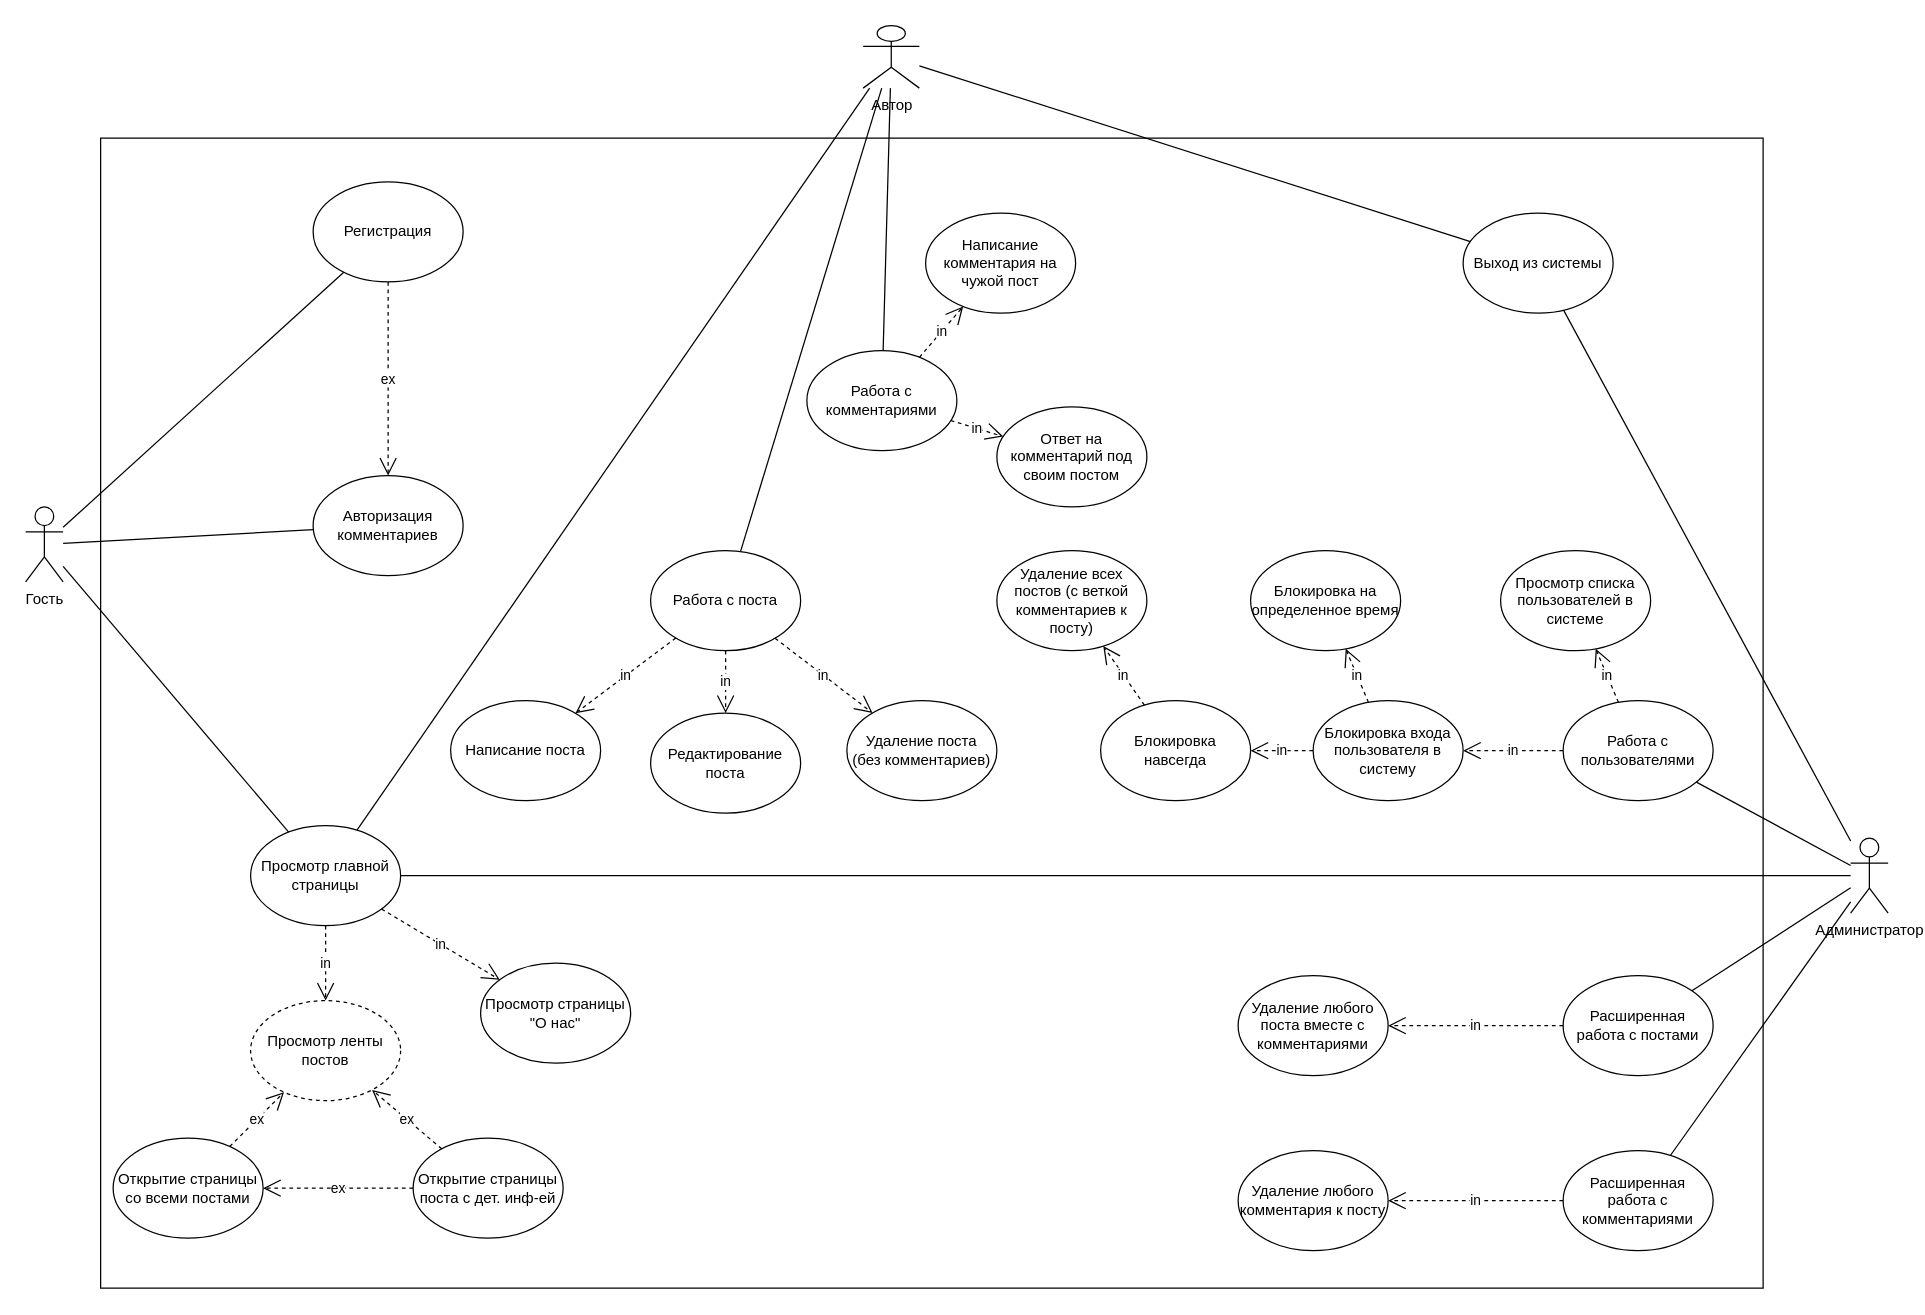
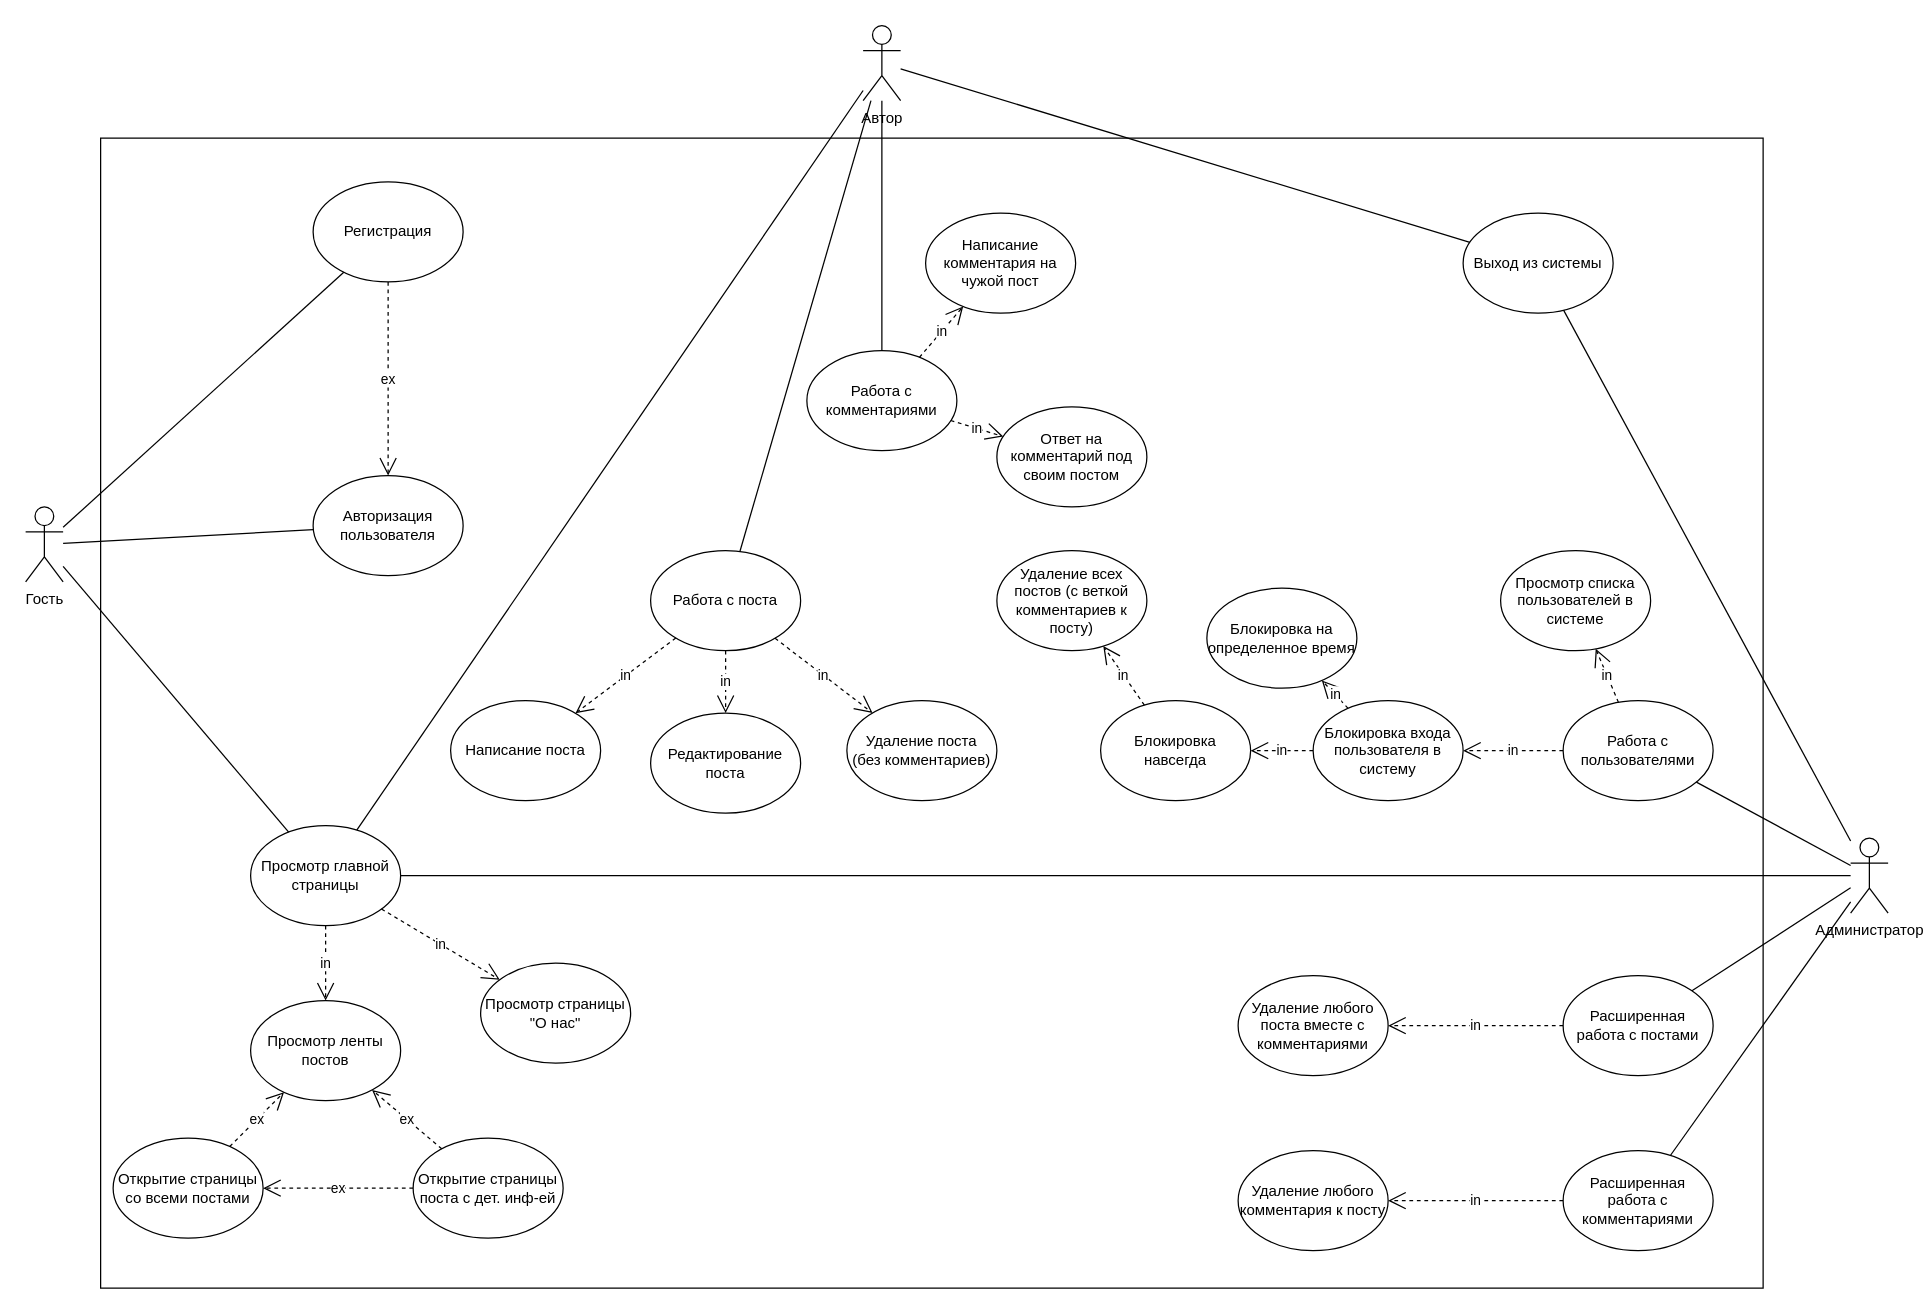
- <mxCell id="4" value="Автор" style="shape=umlActor;verticalLabelPosition=bottom;verticalAlign=top;html=1;outlineConnect=0;" vertex="1" parent="1"><mxGeometry x="690" y="20" width="45" height="50" as="geometry" /></mxCell>
+ <mxCell id="4" value="Автор" style="shape=umlActor;verticalLabelPosition=bottom;verticalAlign=top;html=1;outlineConnect=0;" vertex="1" parent="1"><mxGeometry x="690" y="20" width="30" height="60" as="geometry" /></mxCell>
- <mxCell id="7" value="Авторизация комментариев" style="ellipse;whiteSpace=wrap;html=1;" vertex="1" parent="1"><mxGeometry x="250" y="380" width="120" height="80" as="geometry" /></mxCell>
+ <mxCell id="7" value="Авторизация пользователя" style="ellipse;whiteSpace=wrap;html=1;" vertex="1" parent="1"><mxGeometry x="250" y="380" width="120" height="80" as="geometry" /></mxCell>
- <mxCell id="48" value="Блокировка на определенное время" style="ellipse;whiteSpace=wrap;html=1;" vertex="1" parent="1"><mxGeometry x="1000" y="440" width="120" height="80" as="geometry" /></mxCell>
+ <mxCell id="48" value="Блокировка на определенное время" style="ellipse;whiteSpace=wrap;html=1;" vertex="1" parent="1"><mxGeometry x="965" y="470" width="120" height="80" as="geometry" /></mxCell>
- <mxCell id="15" value="Просмотр ленты постов" style="ellipse;whiteSpace=wrap;html=1;dashed=1;" vertex="1" parent="1"><mxGeometry x="200" y="800" width="120" height="80" as="geometry" /></mxCell>
+ <mxCell id="15" value="Просмотр ленты постов" style="ellipse;whiteSpace=wrap;html=1;" vertex="1" parent="1"><mxGeometry x="200" y="800" width="120" height="80" as="geometry" /></mxCell>
